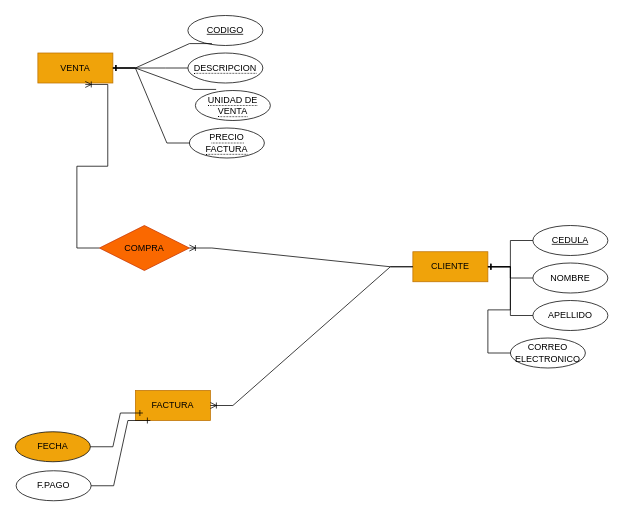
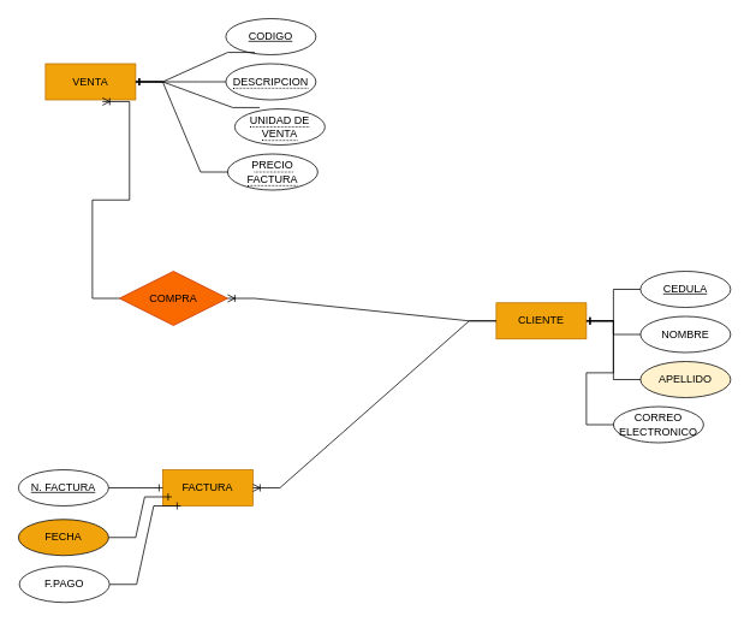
- <mxCell id="11" value="APELLIDO" style="ellipse;whiteSpace=wrap;html=1;align=center;" vertex="1" parent="1"><mxGeometry x="710" y="400" width="100" height="40" as="geometry" /></mxCell>
+ <mxCell id="11" value="APELLIDO" style="ellipse;whiteSpace=wrap;html=1;align=center;fillColor=#fff2cc;" vertex="1" parent="1"><mxGeometry x="710" y="400" width="100" height="40" as="geometry" /></mxCell>
+ <mxCell id="13" value="N. FACTURA" style="ellipse;whiteSpace=wrap;html=1;align=center;fontStyle=4;" vertex="1" parent="1"><mxGeometry x="20" y="520" width="100" height="40" as="geometry" /></mxCell>
+ <mxCell id="20" value="" style="edgeStyle=entityRelationEdgeStyle;fontSize=12;html=1;endArrow=ERone;endFill=1;rounded=0;" edge="1" parent="1" source="13" target="2"><mxGeometry width="100" height="100" relative="1" as="geometry"><mxPoint x="160" y="740" as="sourcePoint" /><mxPoint x="260" y="640" as="targetPoint" /></mxGeometry></mxCell>
